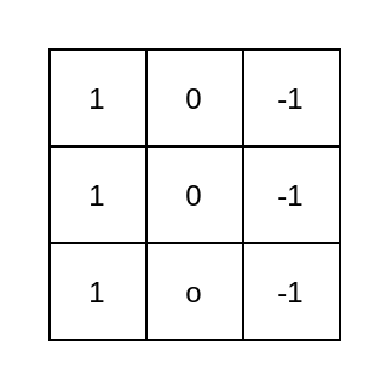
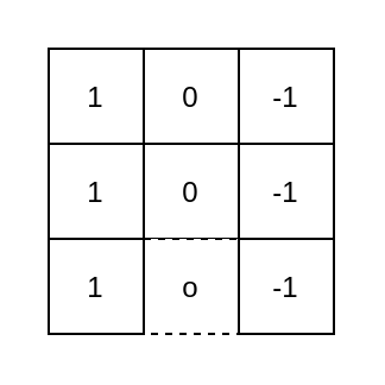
- <mxCell id="4" value="o" style="rounded=0;" vertex="1" parent="1"><mxGeometry x="60" y="100" width="40" height="40" as="geometry" /></mxCell>
+ <mxCell id="4" value="o" style="rounded=0;dashed=1;" vertex="1" parent="1"><mxGeometry x="60" y="100" width="40" height="40" as="geometry" /></mxCell>
